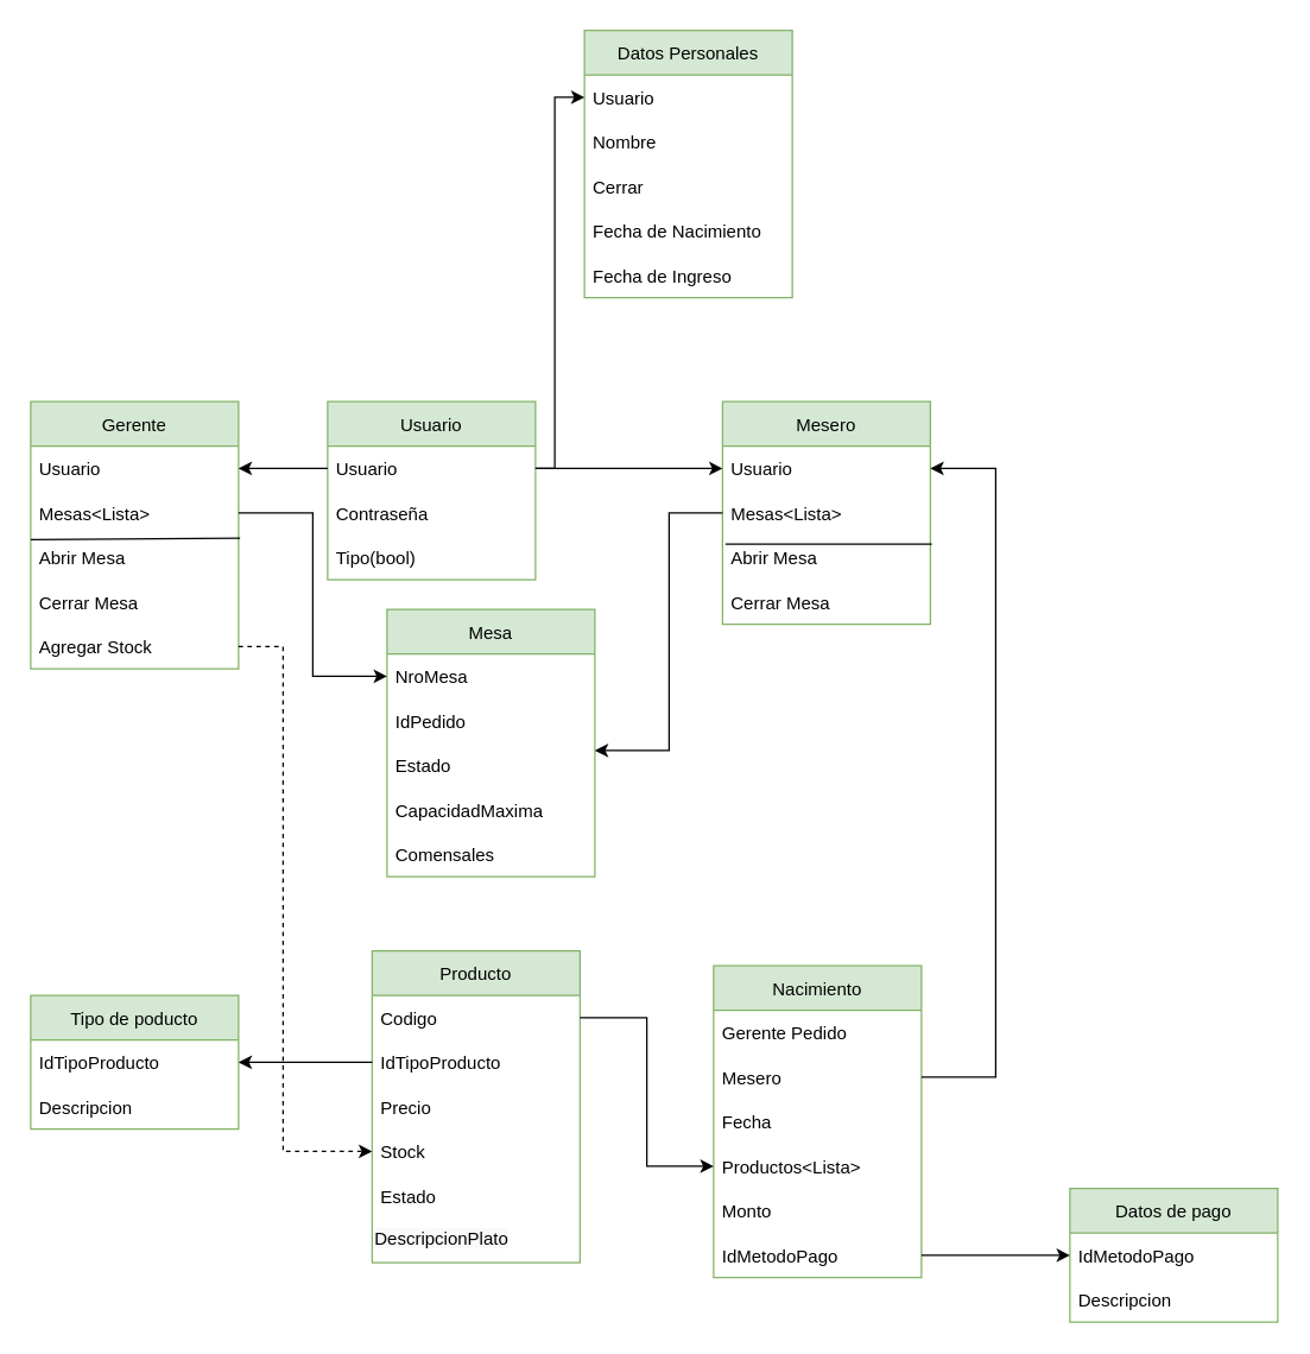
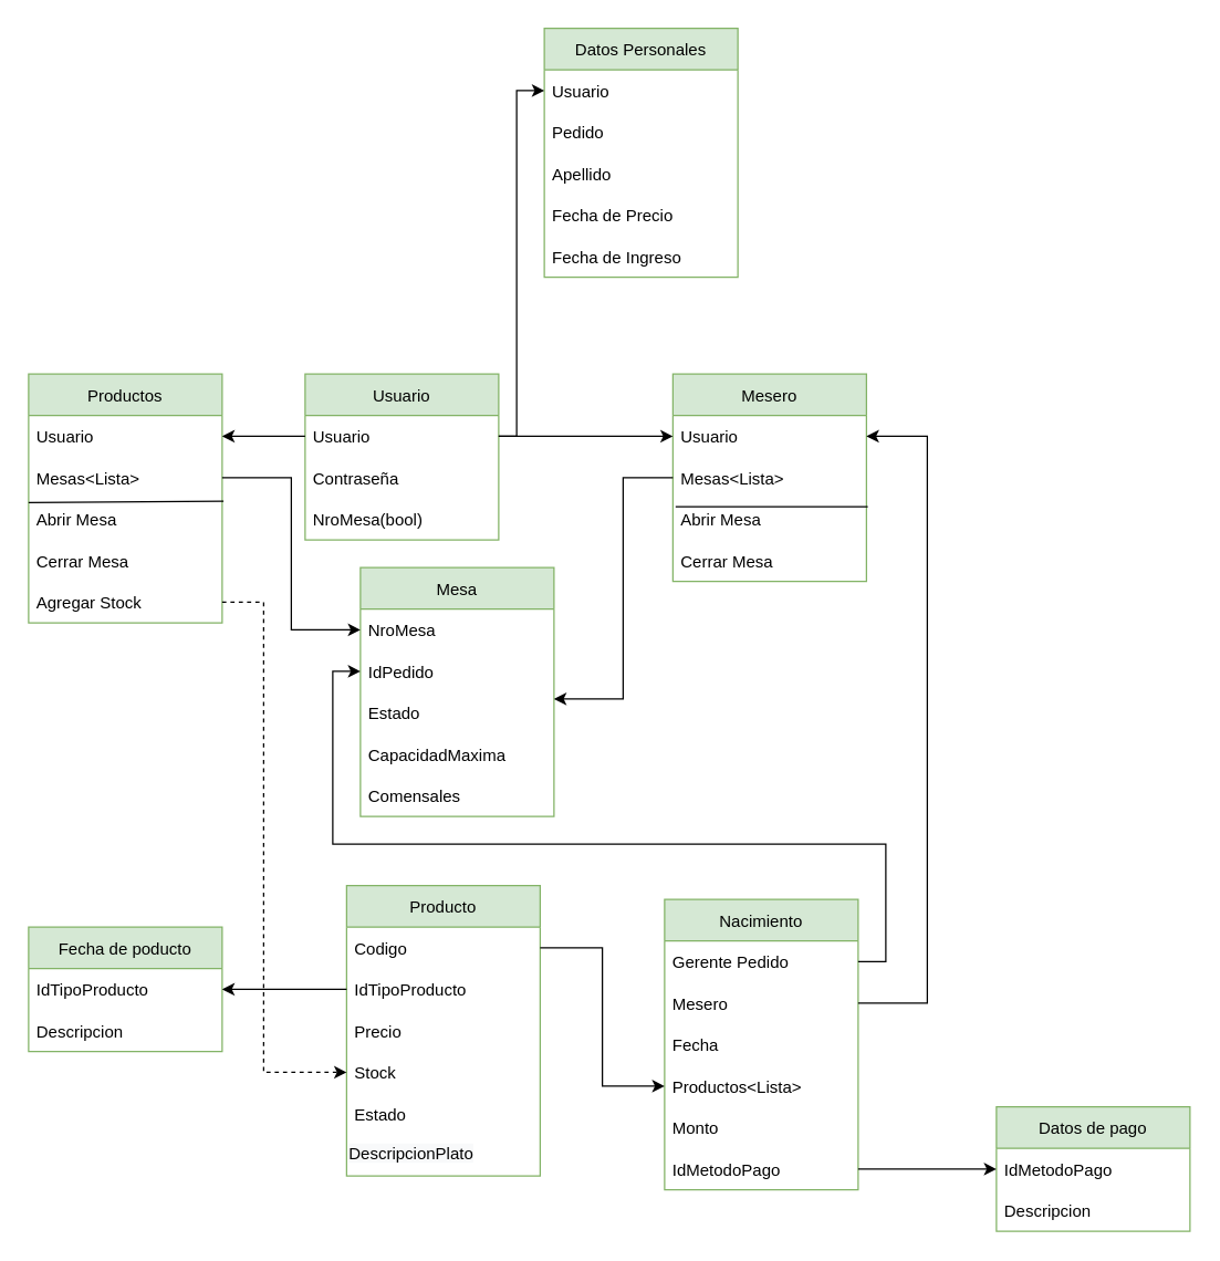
- <mxCell id="47" value="Nombre" style="text;strokeColor=none;fillColor=none;align=left;verticalAlign=middle;spacingLeft=4;spacingRight=4;overflow=hidden;points=[[0,0.5],[1,0.5]];portConstraint=eastwest;rotatable=0;fontColor=default;" vertex="1" parent="45"><mxGeometry y="60" width="140" height="30" as="geometry" /></mxCell>
+ <mxCell id="47" value="Pedido" style="text;strokeColor=none;fillColor=none;align=left;verticalAlign=middle;spacingLeft=4;spacingRight=4;overflow=hidden;points=[[0,0.5],[1,0.5]];portConstraint=eastwest;rotatable=0;fontColor=default;" vertex="1" parent="45"><mxGeometry y="60" width="140" height="30" as="geometry" /></mxCell>
- <mxCell id="48" value="Cerrar" style="text;strokeColor=none;fillColor=none;align=left;verticalAlign=middle;spacingLeft=4;spacingRight=4;overflow=hidden;points=[[0,0.5],[1,0.5]];portConstraint=eastwest;rotatable=0;fontColor=default;" vertex="1" parent="45"><mxGeometry y="90" width="140" height="30" as="geometry" /></mxCell>
+ <mxCell id="48" value="Apellido" style="text;strokeColor=none;fillColor=none;align=left;verticalAlign=middle;spacingLeft=4;spacingRight=4;overflow=hidden;points=[[0,0.5],[1,0.5]];portConstraint=eastwest;rotatable=0;fontColor=default;" vertex="1" parent="45"><mxGeometry y="90" width="140" height="30" as="geometry" /></mxCell>
- <mxCell id="49" value="Fecha de Nacimiento" style="text;strokeColor=none;fillColor=none;align=left;verticalAlign=middle;spacingLeft=4;spacingRight=4;overflow=hidden;points=[[0,0.5],[1,0.5]];portConstraint=eastwest;rotatable=0;fontColor=default;" vertex="1" parent="45"><mxGeometry y="120" width="140" height="30" as="geometry" /></mxCell>
+ <mxCell id="49" value="Fecha de Precio" style="text;strokeColor=none;fillColor=none;align=left;verticalAlign=middle;spacingLeft=4;spacingRight=4;overflow=hidden;points=[[0,0.5],[1,0.5]];portConstraint=eastwest;rotatable=0;fontColor=default;" vertex="1" parent="45"><mxGeometry y="120" width="140" height="30" as="geometry" /></mxCell>
- <mxCell id="32" value="Gerente" style="swimlane;fontStyle=0;childLayout=stackLayout;horizontal=1;startSize=30;horizontalStack=0;resizeParent=1;resizeParentMax=0;resizeLast=0;collapsible=1;marginBottom=0;fillColor=#d5e8d4;strokeColor=#82b366;fontColor=default;" vertex="1" parent="1"><mxGeometry x="20" y="270" width="140" height="180" as="geometry" /></mxCell>
+ <mxCell id="32" value="Productos" style="swimlane;fontStyle=0;childLayout=stackLayout;horizontal=1;startSize=30;horizontalStack=0;resizeParent=1;resizeParentMax=0;resizeLast=0;collapsible=1;marginBottom=0;fillColor=#d5e8d4;strokeColor=#82b366;fontColor=default;" vertex="1" parent="1"><mxGeometry x="20" y="270" width="140" height="180" as="geometry" /></mxCell>
- <mxCell id="12" value="Tipo(bool)" style="text;strokeColor=none;fillColor=none;align=left;verticalAlign=middle;spacingLeft=4;spacingRight=4;overflow=hidden;points=[[0,0.5],[1,0.5]];portConstraint=eastwest;rotatable=0;fontColor=default;" vertex="1" parent="9"><mxGeometry y="90" width="140" height="30" as="geometry" /></mxCell>
+ <mxCell id="12" value="NroMesa(bool)" style="text;strokeColor=none;fillColor=none;align=left;verticalAlign=middle;spacingLeft=4;spacingRight=4;overflow=hidden;points=[[0,0.5],[1,0.5]];portConstraint=eastwest;rotatable=0;fontColor=default;" vertex="1" parent="9"><mxGeometry y="90" width="140" height="30" as="geometry" /></mxCell>
+ <mxCell id="41" style="edgeStyle=orthogonalEdgeStyle;rounded=0;orthogonalLoop=1;jettySize=auto;html=1;exitX=1;exitY=0.5;exitDx=0;exitDy=0;entryX=0;entryY=0.5;entryDx=0;entryDy=0;fontColor=default;strokeColor=default;labelBackgroundColor=default;" edge="1" parent="1" source="14" target="22"><mxGeometry relative="1" as="geometry"><Array as="points"><mxPoint x="640" y="695" /><mxPoint x="640" y="610" /><mxPoint x="240" y="610" /><mxPoint x="240" y="485" /></Array></mxGeometry></mxCell>
- <mxCell id="58" value="Tipo de poducto" style="swimlane;fontStyle=0;childLayout=stackLayout;horizontal=1;startSize=30;horizontalStack=0;resizeParent=1;resizeParentMax=0;resizeLast=0;collapsible=1;marginBottom=0;hachureGap=4;pointerEvents=0;fillColor=#d5e8d4;strokeColor=#82b366;fontColor=default;" vertex="1" parent="1"><mxGeometry x="20" y="670" width="140" height="90" as="geometry" /></mxCell>
+ <mxCell id="58" value="Fecha de poducto" style="swimlane;fontStyle=0;childLayout=stackLayout;horizontal=1;startSize=30;horizontalStack=0;resizeParent=1;resizeParentMax=0;resizeLast=0;collapsible=1;marginBottom=0;hachureGap=4;pointerEvents=0;fillColor=#d5e8d4;strokeColor=#82b366;fontColor=default;" vertex="1" parent="1"><mxGeometry x="20" y="670" width="140" height="90" as="geometry" /></mxCell>
